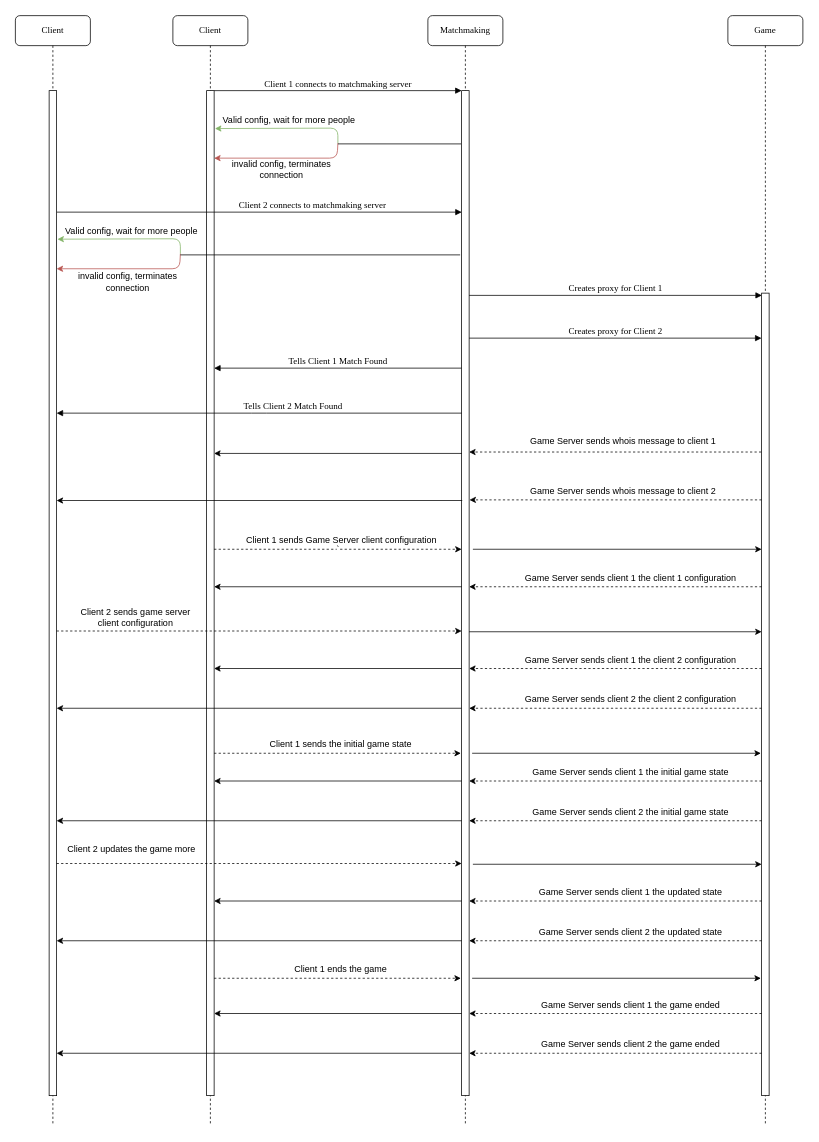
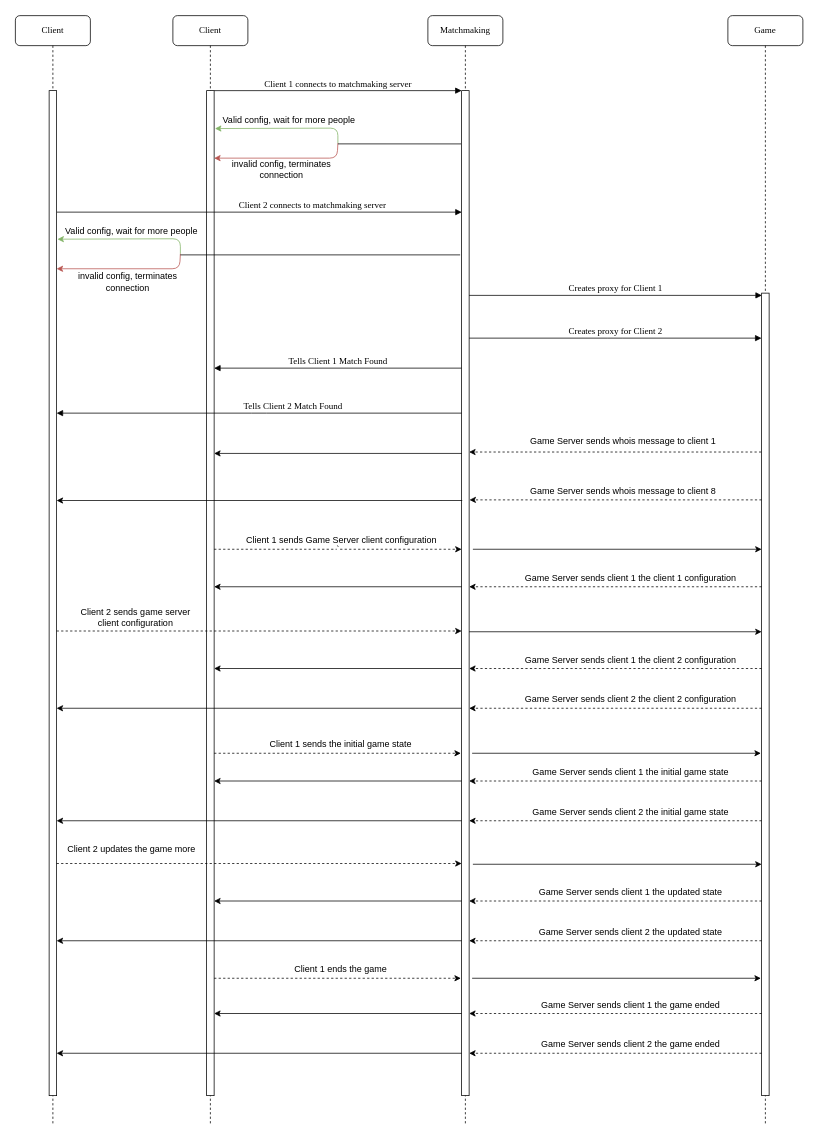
- <mxCell id="31" value="Game Server sends whois message to client 2" style="text;html=1;strokeColor=none;fillColor=none;align=center;verticalAlign=middle;whiteSpace=wrap;rounded=0;" vertex="1" parent="1"><mxGeometry x="675" y="643.5" width="311" height="20" as="geometry" /></mxCell>
+ <mxCell id="31" value="Game Server sends whois message to client 8" style="text;html=1;strokeColor=none;fillColor=none;align=center;verticalAlign=middle;whiteSpace=wrap;rounded=0;" vertex="1" parent="1"><mxGeometry x="675" y="643.5" width="311" height="20" as="geometry" /></mxCell>
